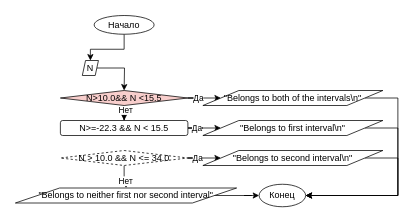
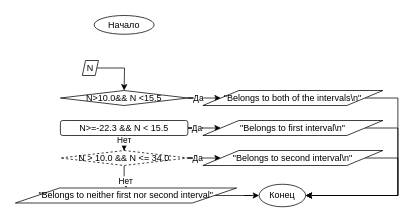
- <mxCell id="2" style="edgeStyle=orthogonalEdgeStyle;rounded=0;orthogonalLoop=1;jettySize=auto;html=1;entryX=0.5;entryY=0;entryDx=0;entryDy=0;" edge="1" parent="1" source="3" target="5"><mxGeometry relative="1" as="geometry"><mxPoint x="165" y="70" as="targetPoint" /></mxGeometry></mxCell>
- <mxCell id="11" value="N&amp;gt;10.0&amp;amp;&amp;amp; N &amp;lt;15.5" style="rhombus;whiteSpace=wrap;html=1;fillColor=#f8cecc;" vertex="1" parent="1"><mxGeometry x="80" y="120" width="170" height="20" as="geometry" /></mxCell>
+ <mxCell id="11" value="N&amp;gt;10.0&amp;amp;&amp;amp; N &amp;lt;15.5" style="rhombus;whiteSpace=wrap;html=1;" vertex="1" parent="1"><mxGeometry x="80" y="120" width="170" height="20" as="geometry" /></mxCell>
- <mxCell id="7" style="edgeStyle=orthogonalEdgeStyle;rounded=0;orthogonalLoop=1;jettySize=auto;html=1;" edge="1" parent="1" source="11" target="16"><mxGeometry relative="1" as="geometry" /></mxCell>
- <mxCell id="8" value="Нет" style="edgeLabel;html=1;align=center;verticalAlign=middle;resizable=0;points=[];" vertex="1" connectable="0" parent="7"><mxGeometry x="0.507" y="1" relative="1" as="geometry"><mxPoint as="offset" /></mxGeometry></mxCell>
+ <mxCell id="12" style="edgeStyle=orthogonalEdgeStyle;rounded=0;orthogonalLoop=1;jettySize=auto;html=1;" edge="1" parent="1" source="16" target="21"><mxGeometry relative="1" as="geometry" /></mxCell>
+ <mxCell id="13" value="Нет" style="edgeLabel;html=1;align=center;verticalAlign=middle;resizable=0;points=[];" vertex="1" connectable="0" parent="12"><mxGeometry x="0.547" y="-1" relative="1" as="geometry"><mxPoint as="offset" /></mxGeometry></mxCell>
